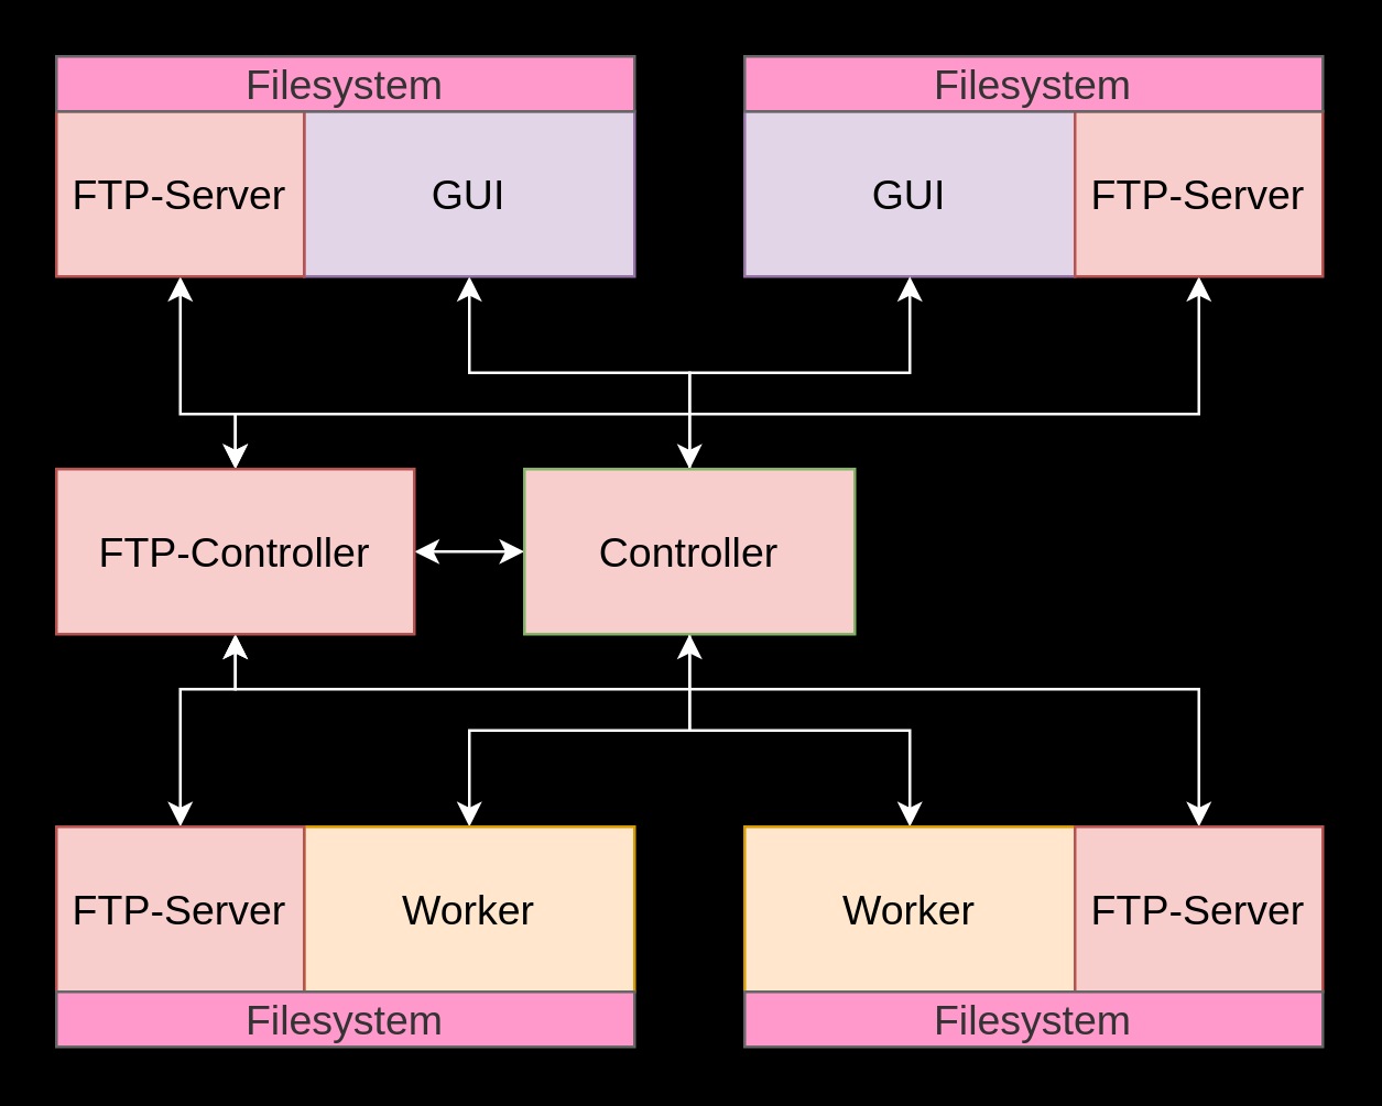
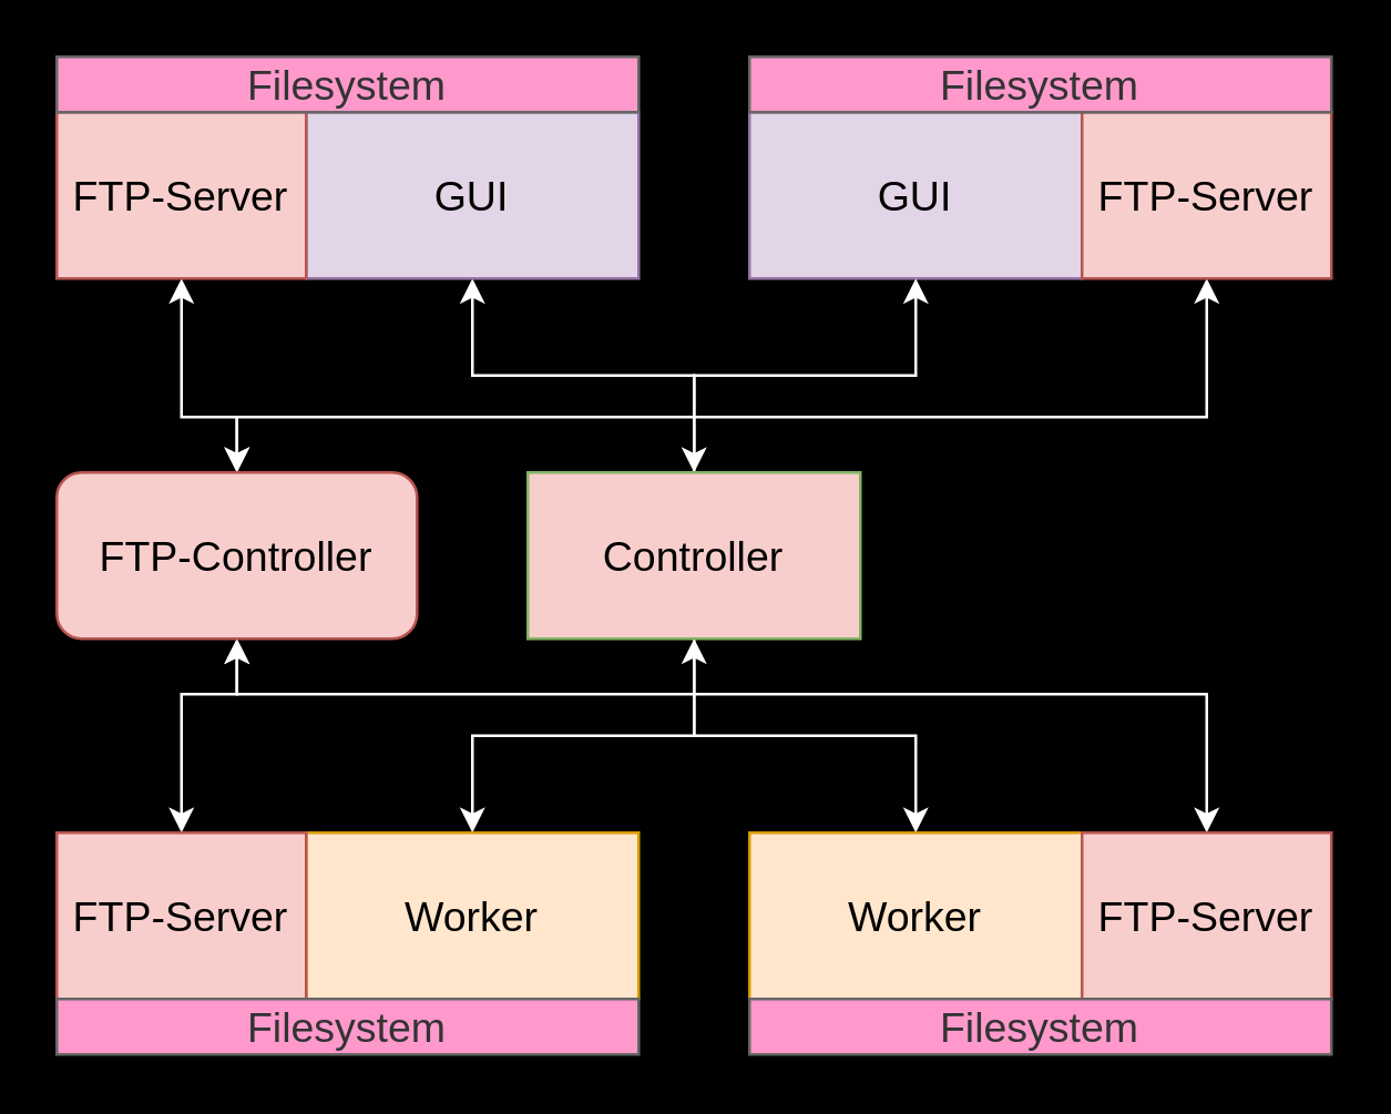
- <mxCell id="16" value="FTP-Controller" style="rounded=0;whiteSpace=wrap;html=1;fillColor=#f8cecc;strokeColor=#b85450;fontSize=15;" vertex="1" parent="1"><mxGeometry x="20" y="170" width="130" height="60" as="geometry" /></mxCell>
+ <mxCell id="16" value="FTP-Controller" style="whiteSpace=wrap;html=1;fillColor=#f8cecc;strokeColor=#b85450;fontSize=15;rounded=1;" vertex="1" parent="1"><mxGeometry x="20" y="170" width="130" height="60" as="geometry" /></mxCell>
- <mxCell id="7" style="edgeStyle=orthogonalEdgeStyle;rounded=0;orthogonalLoop=1;jettySize=auto;html=1;entryX=1;entryY=0.5;entryDx=0;entryDy=0;fontSize=15;strokeColor=#FFFFFF;startArrow=classic;startFill=1;" edge="1" parent="1" source="8" target="16"><mxGeometry relative="1" as="geometry" /></mxCell>
